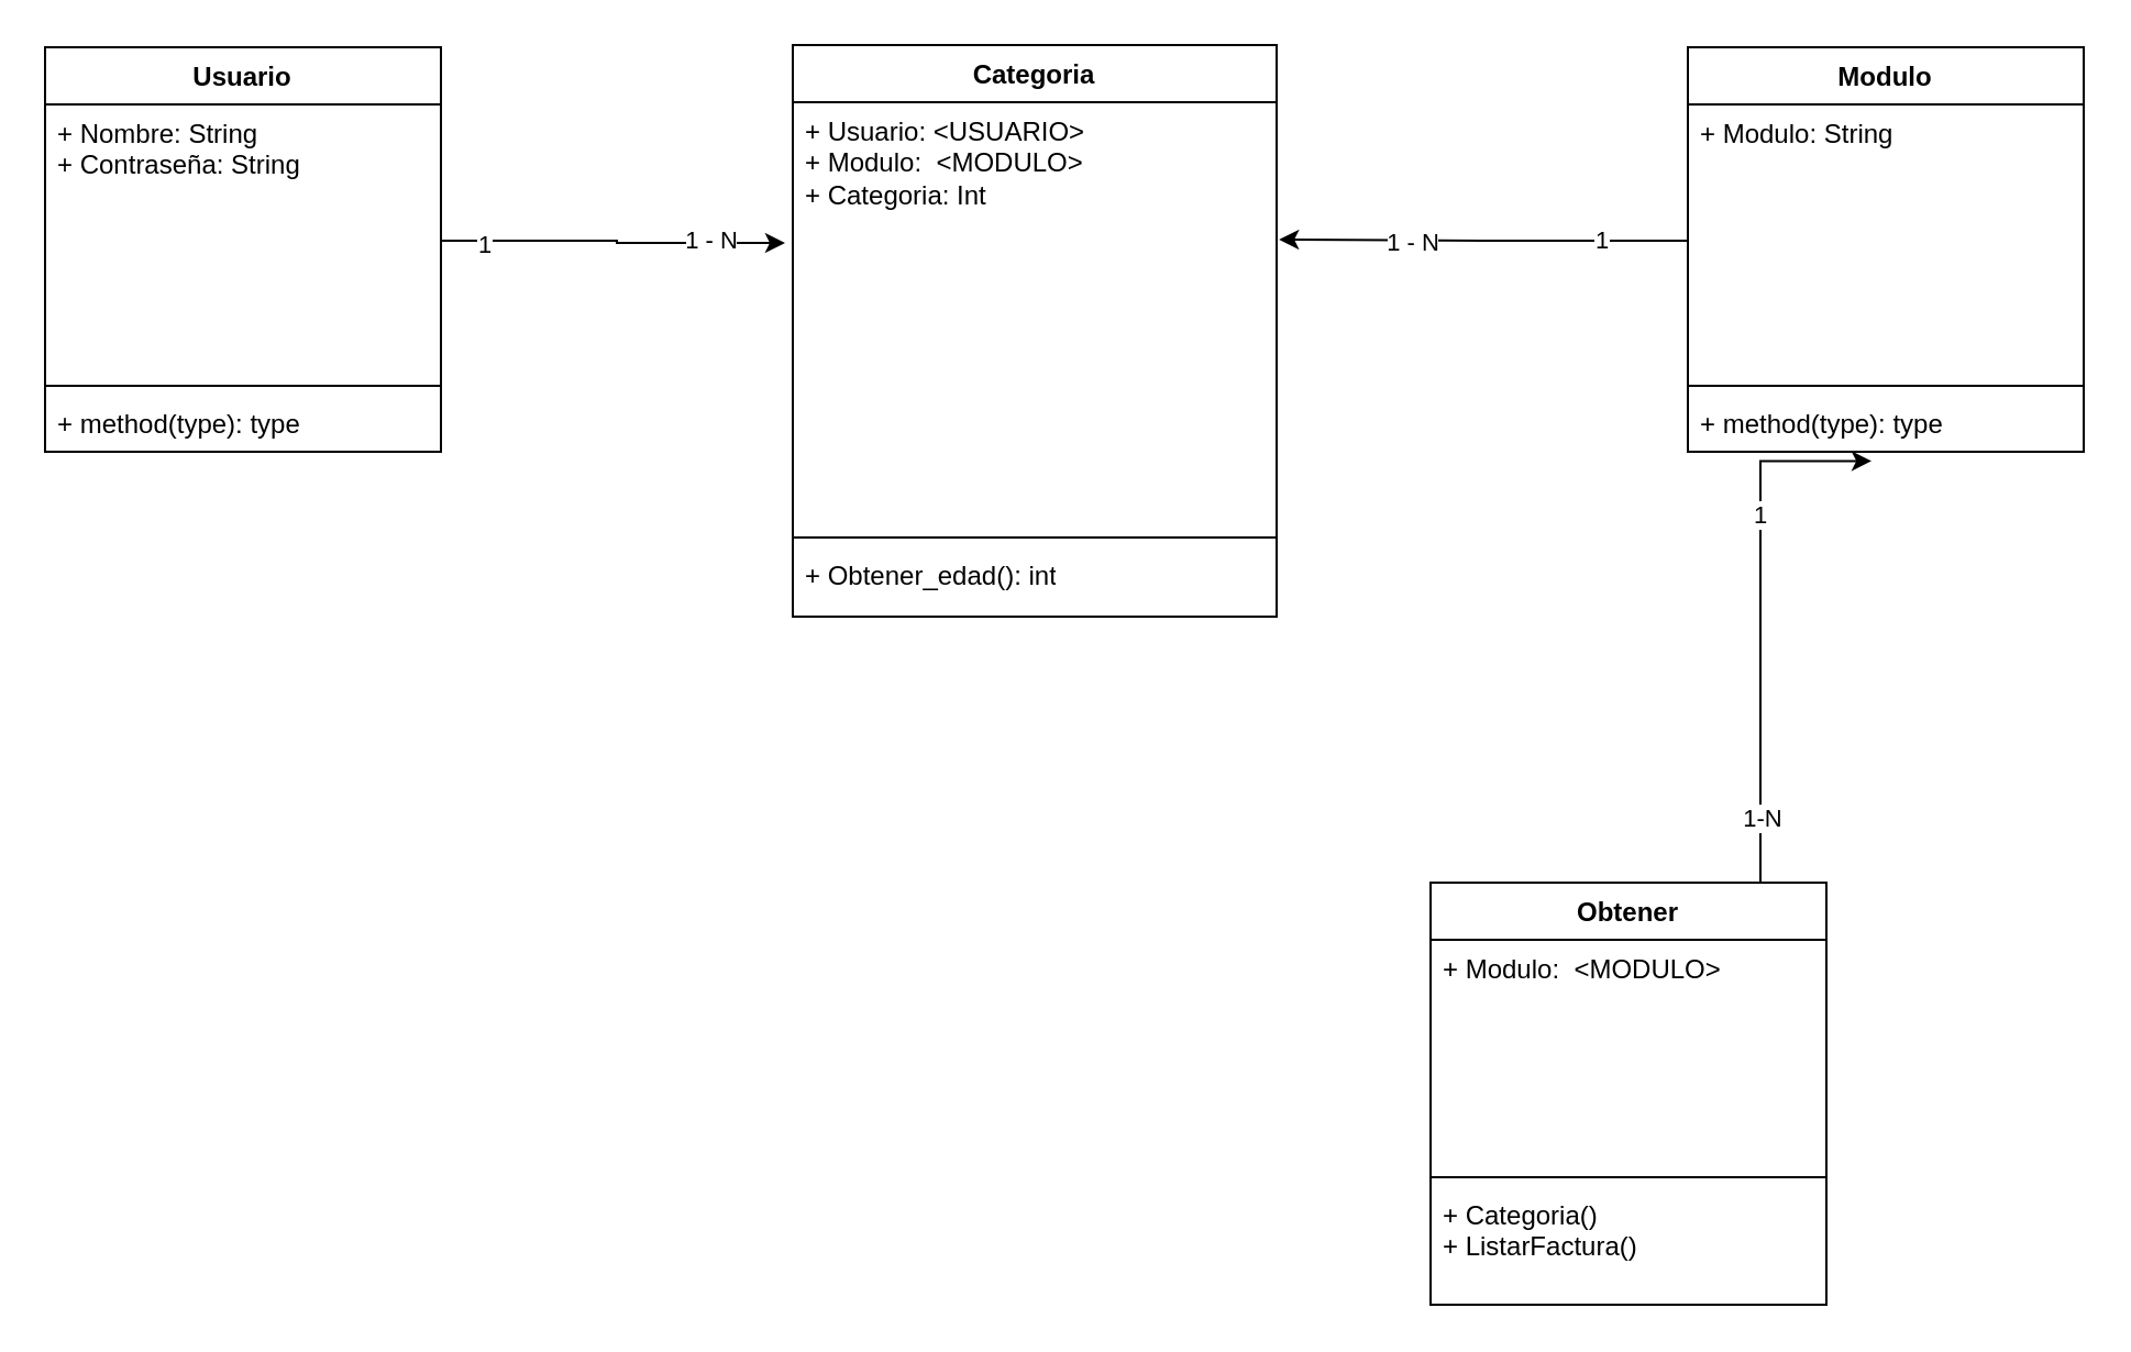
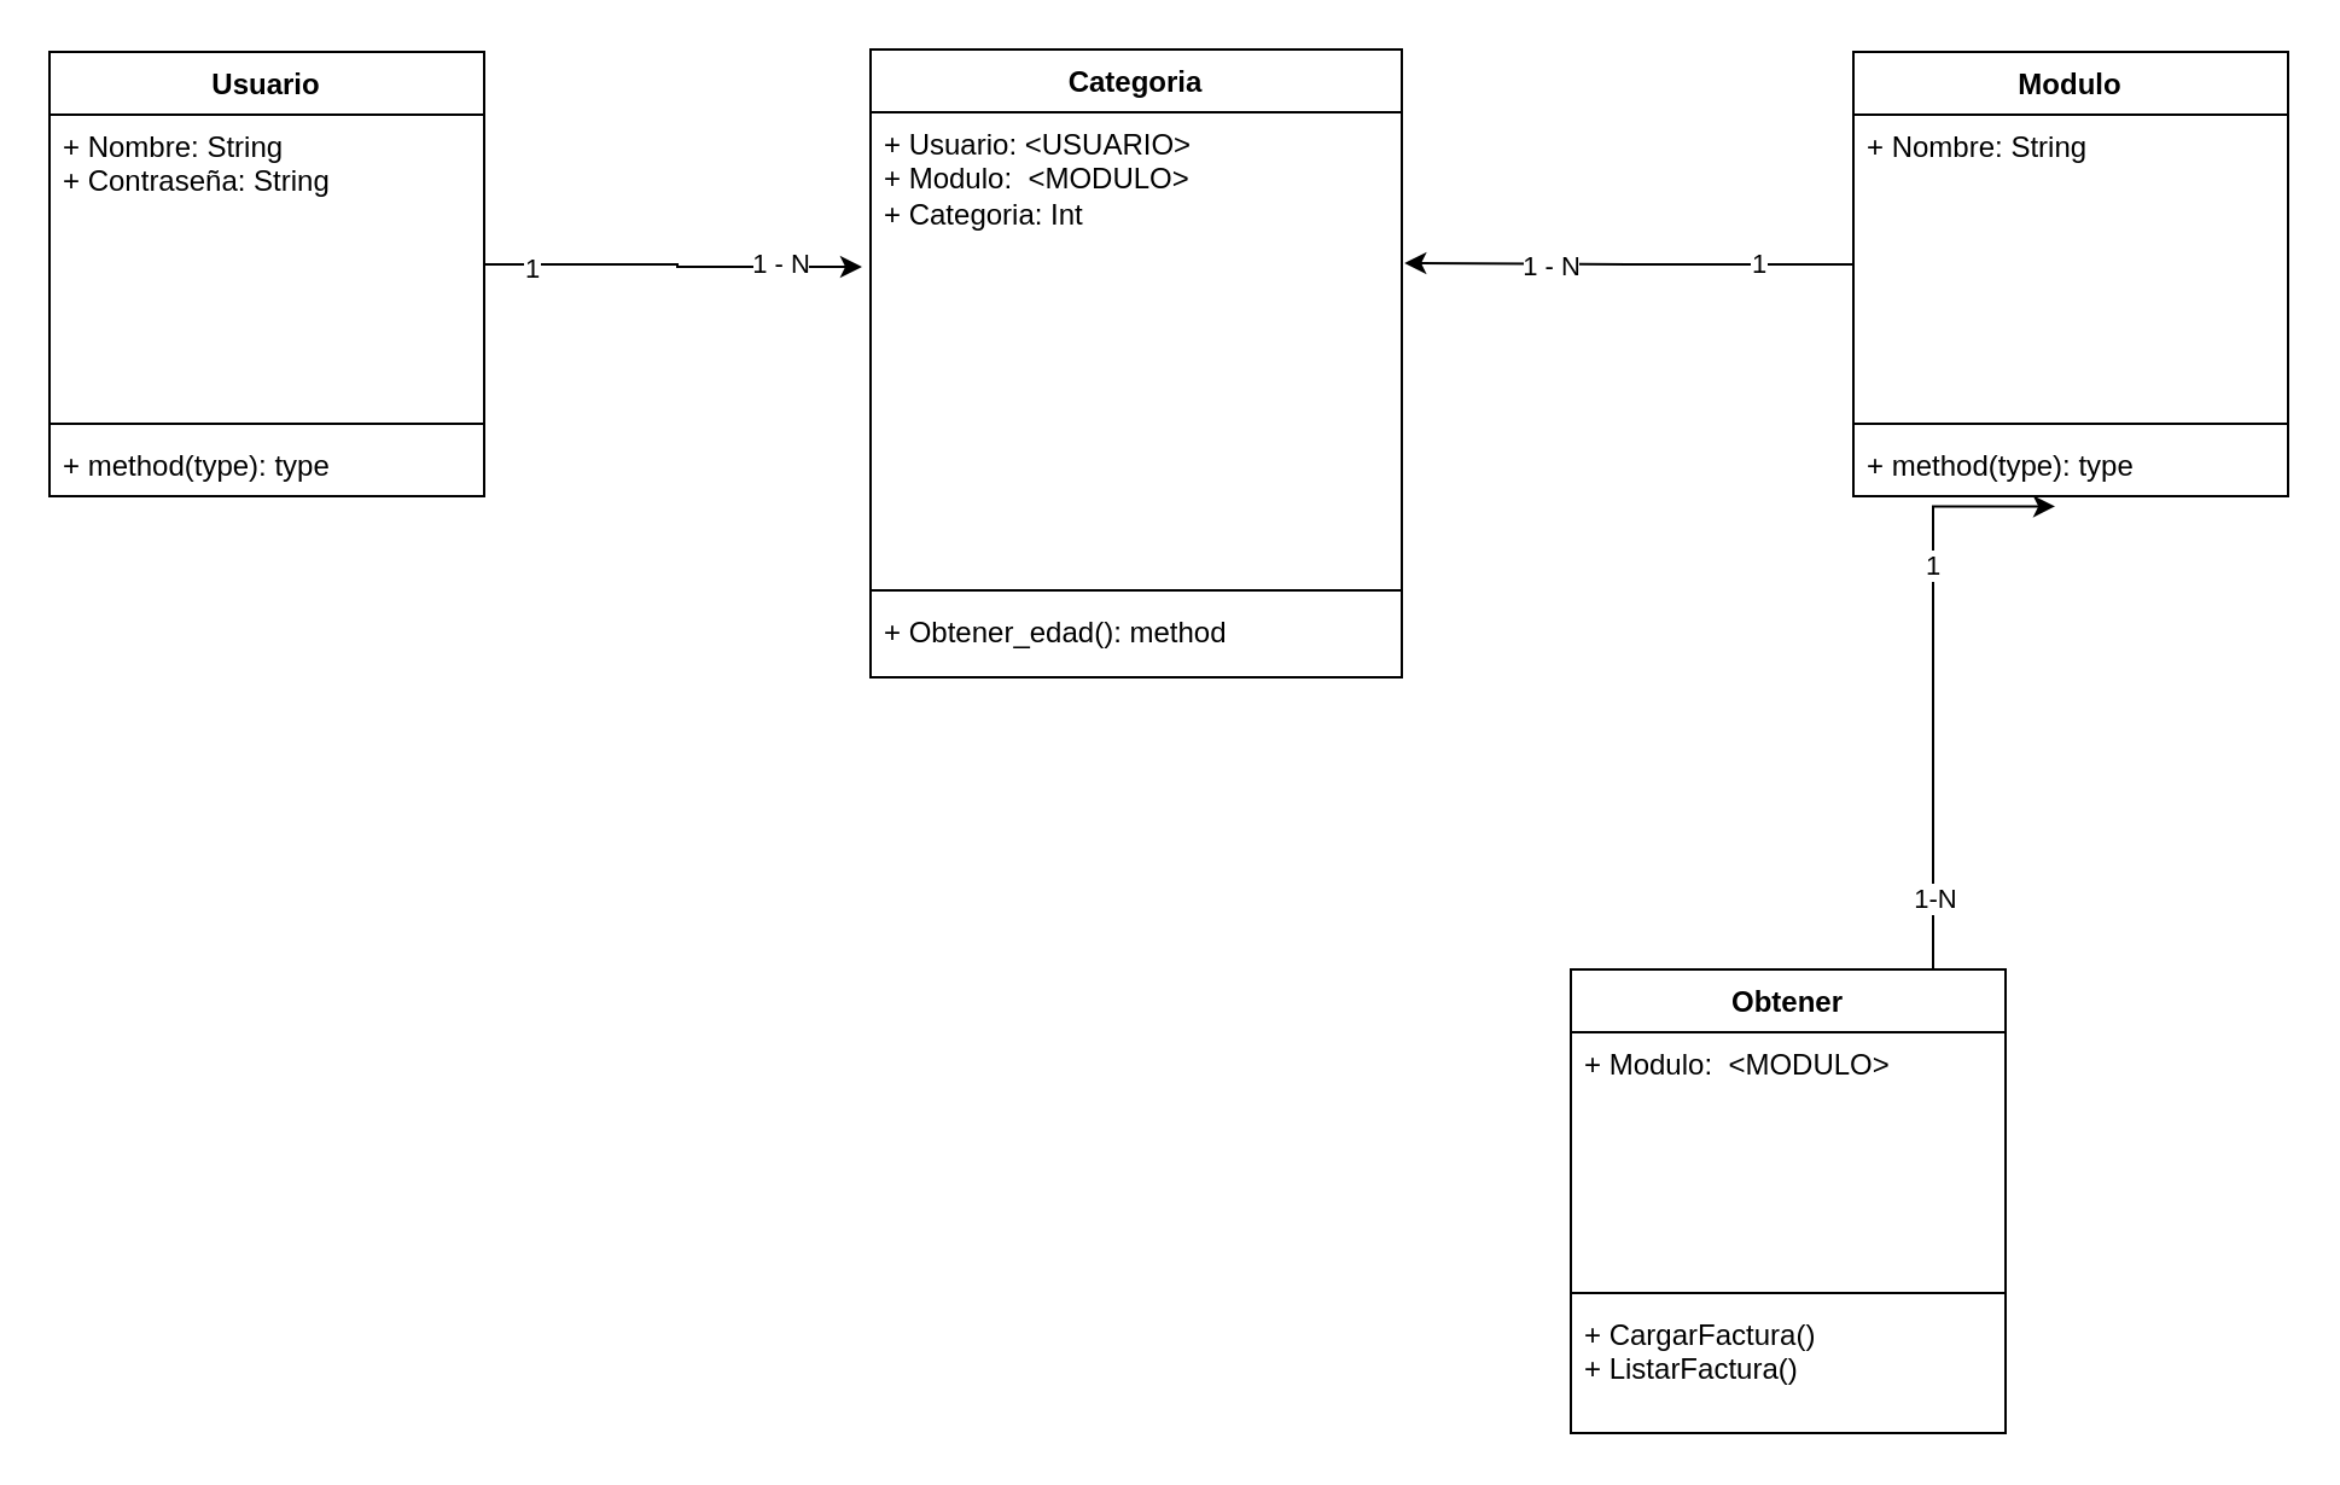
- <mxCell id="15" value="&lt;div&gt;&lt;span style=&quot;background-color: initial;&quot;&gt;+ Modulo: String&lt;/span&gt;&lt;/div&gt;&lt;div&gt;&lt;div&gt;&lt;br&gt;&lt;/div&gt;&lt;/div&gt;" style="text;strokeColor=none;fillColor=none;align=left;verticalAlign=top;spacingLeft=4;spacingRight=4;overflow=hidden;rotatable=0;points=[[0,0.5],[1,0.5]];portConstraint=eastwest;whiteSpace=wrap;html=1;" vertex="1" parent="14"><mxGeometry y="26" width="180" height="124" as="geometry" /></mxCell>
+ <mxCell id="15" value="&lt;div&gt;&lt;span style=&quot;background-color: initial;&quot;&gt;+ Nombre: String&lt;/span&gt;&lt;/div&gt;&lt;div&gt;&lt;div&gt;&lt;br&gt;&lt;/div&gt;&lt;/div&gt;" style="text;strokeColor=none;fillColor=none;align=left;verticalAlign=top;spacingLeft=4;spacingRight=4;overflow=hidden;rotatable=0;points=[[0,0.5],[1,0.5]];portConstraint=eastwest;whiteSpace=wrap;html=1;" vertex="1" parent="14"><mxGeometry y="26" width="180" height="124" as="geometry" /></mxCell>
- <mxCell id="9" value="+ Obtener_edad(): int" style="text;strokeColor=none;fillColor=none;align=left;verticalAlign=top;spacingLeft=4;spacingRight=4;overflow=hidden;rotatable=0;points=[[0,0.5],[1,0.5]];portConstraint=eastwest;whiteSpace=wrap;html=1;" parent="6" vertex="1"><mxGeometry y="228" width="220" height="32" as="geometry" /></mxCell>
+ <mxCell id="9" value="+ Obtener_edad(): method" style="text;strokeColor=none;fillColor=none;align=left;verticalAlign=top;spacingLeft=4;spacingRight=4;overflow=hidden;rotatable=0;points=[[0,0.5],[1,0.5]];portConstraint=eastwest;whiteSpace=wrap;html=1;" parent="6" vertex="1"><mxGeometry y="228" width="220" height="32" as="geometry" /></mxCell>
- <mxCell id="13" value="+ Categoria()&lt;div&gt;+ ListarFactura()&lt;br&gt;&lt;/div&gt;" style="text;strokeColor=none;fillColor=none;align=left;verticalAlign=top;spacingLeft=4;spacingRight=4;overflow=hidden;rotatable=0;points=[[0,0.5],[1,0.5]];portConstraint=eastwest;whiteSpace=wrap;html=1;" vertex="1" parent="10"><mxGeometry y="138" width="180" height="54" as="geometry" /></mxCell>
+ <mxCell id="13" value="+ CargarFactura()&lt;div&gt;+ ListarFactura()&lt;br&gt;&lt;/div&gt;" style="text;strokeColor=none;fillColor=none;align=left;verticalAlign=top;spacingLeft=4;spacingRight=4;overflow=hidden;rotatable=0;points=[[0,0.5],[1,0.5]];portConstraint=eastwest;whiteSpace=wrap;html=1;" vertex="1" parent="10"><mxGeometry y="138" width="180" height="54" as="geometry" /></mxCell>
